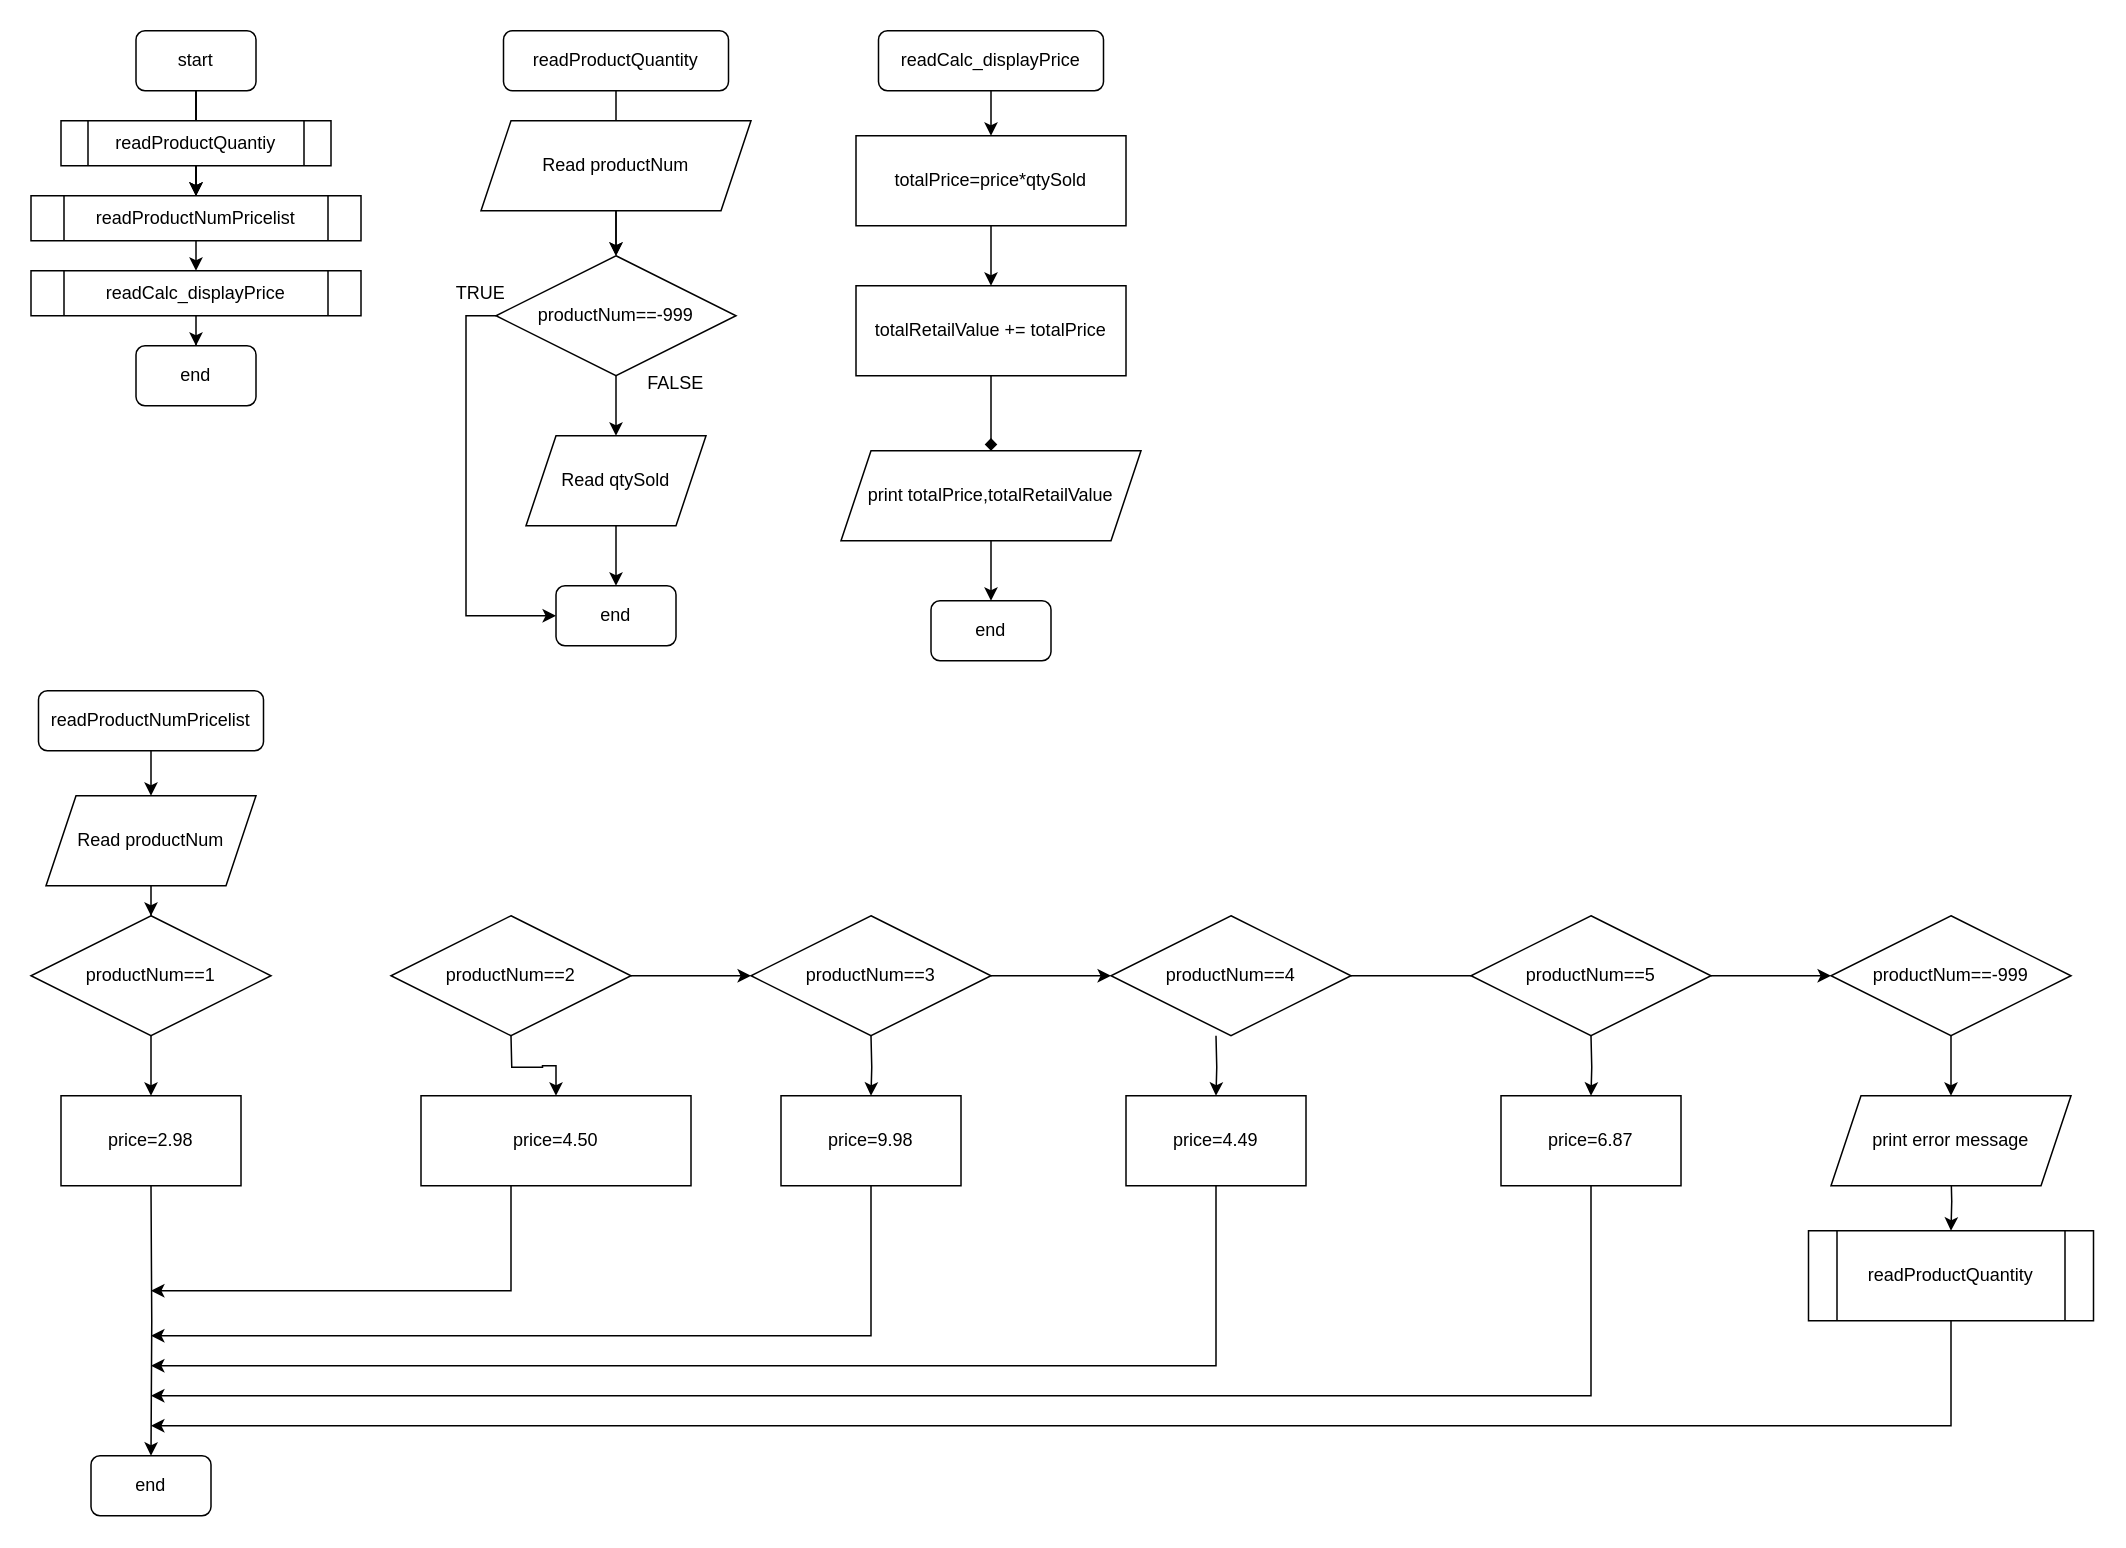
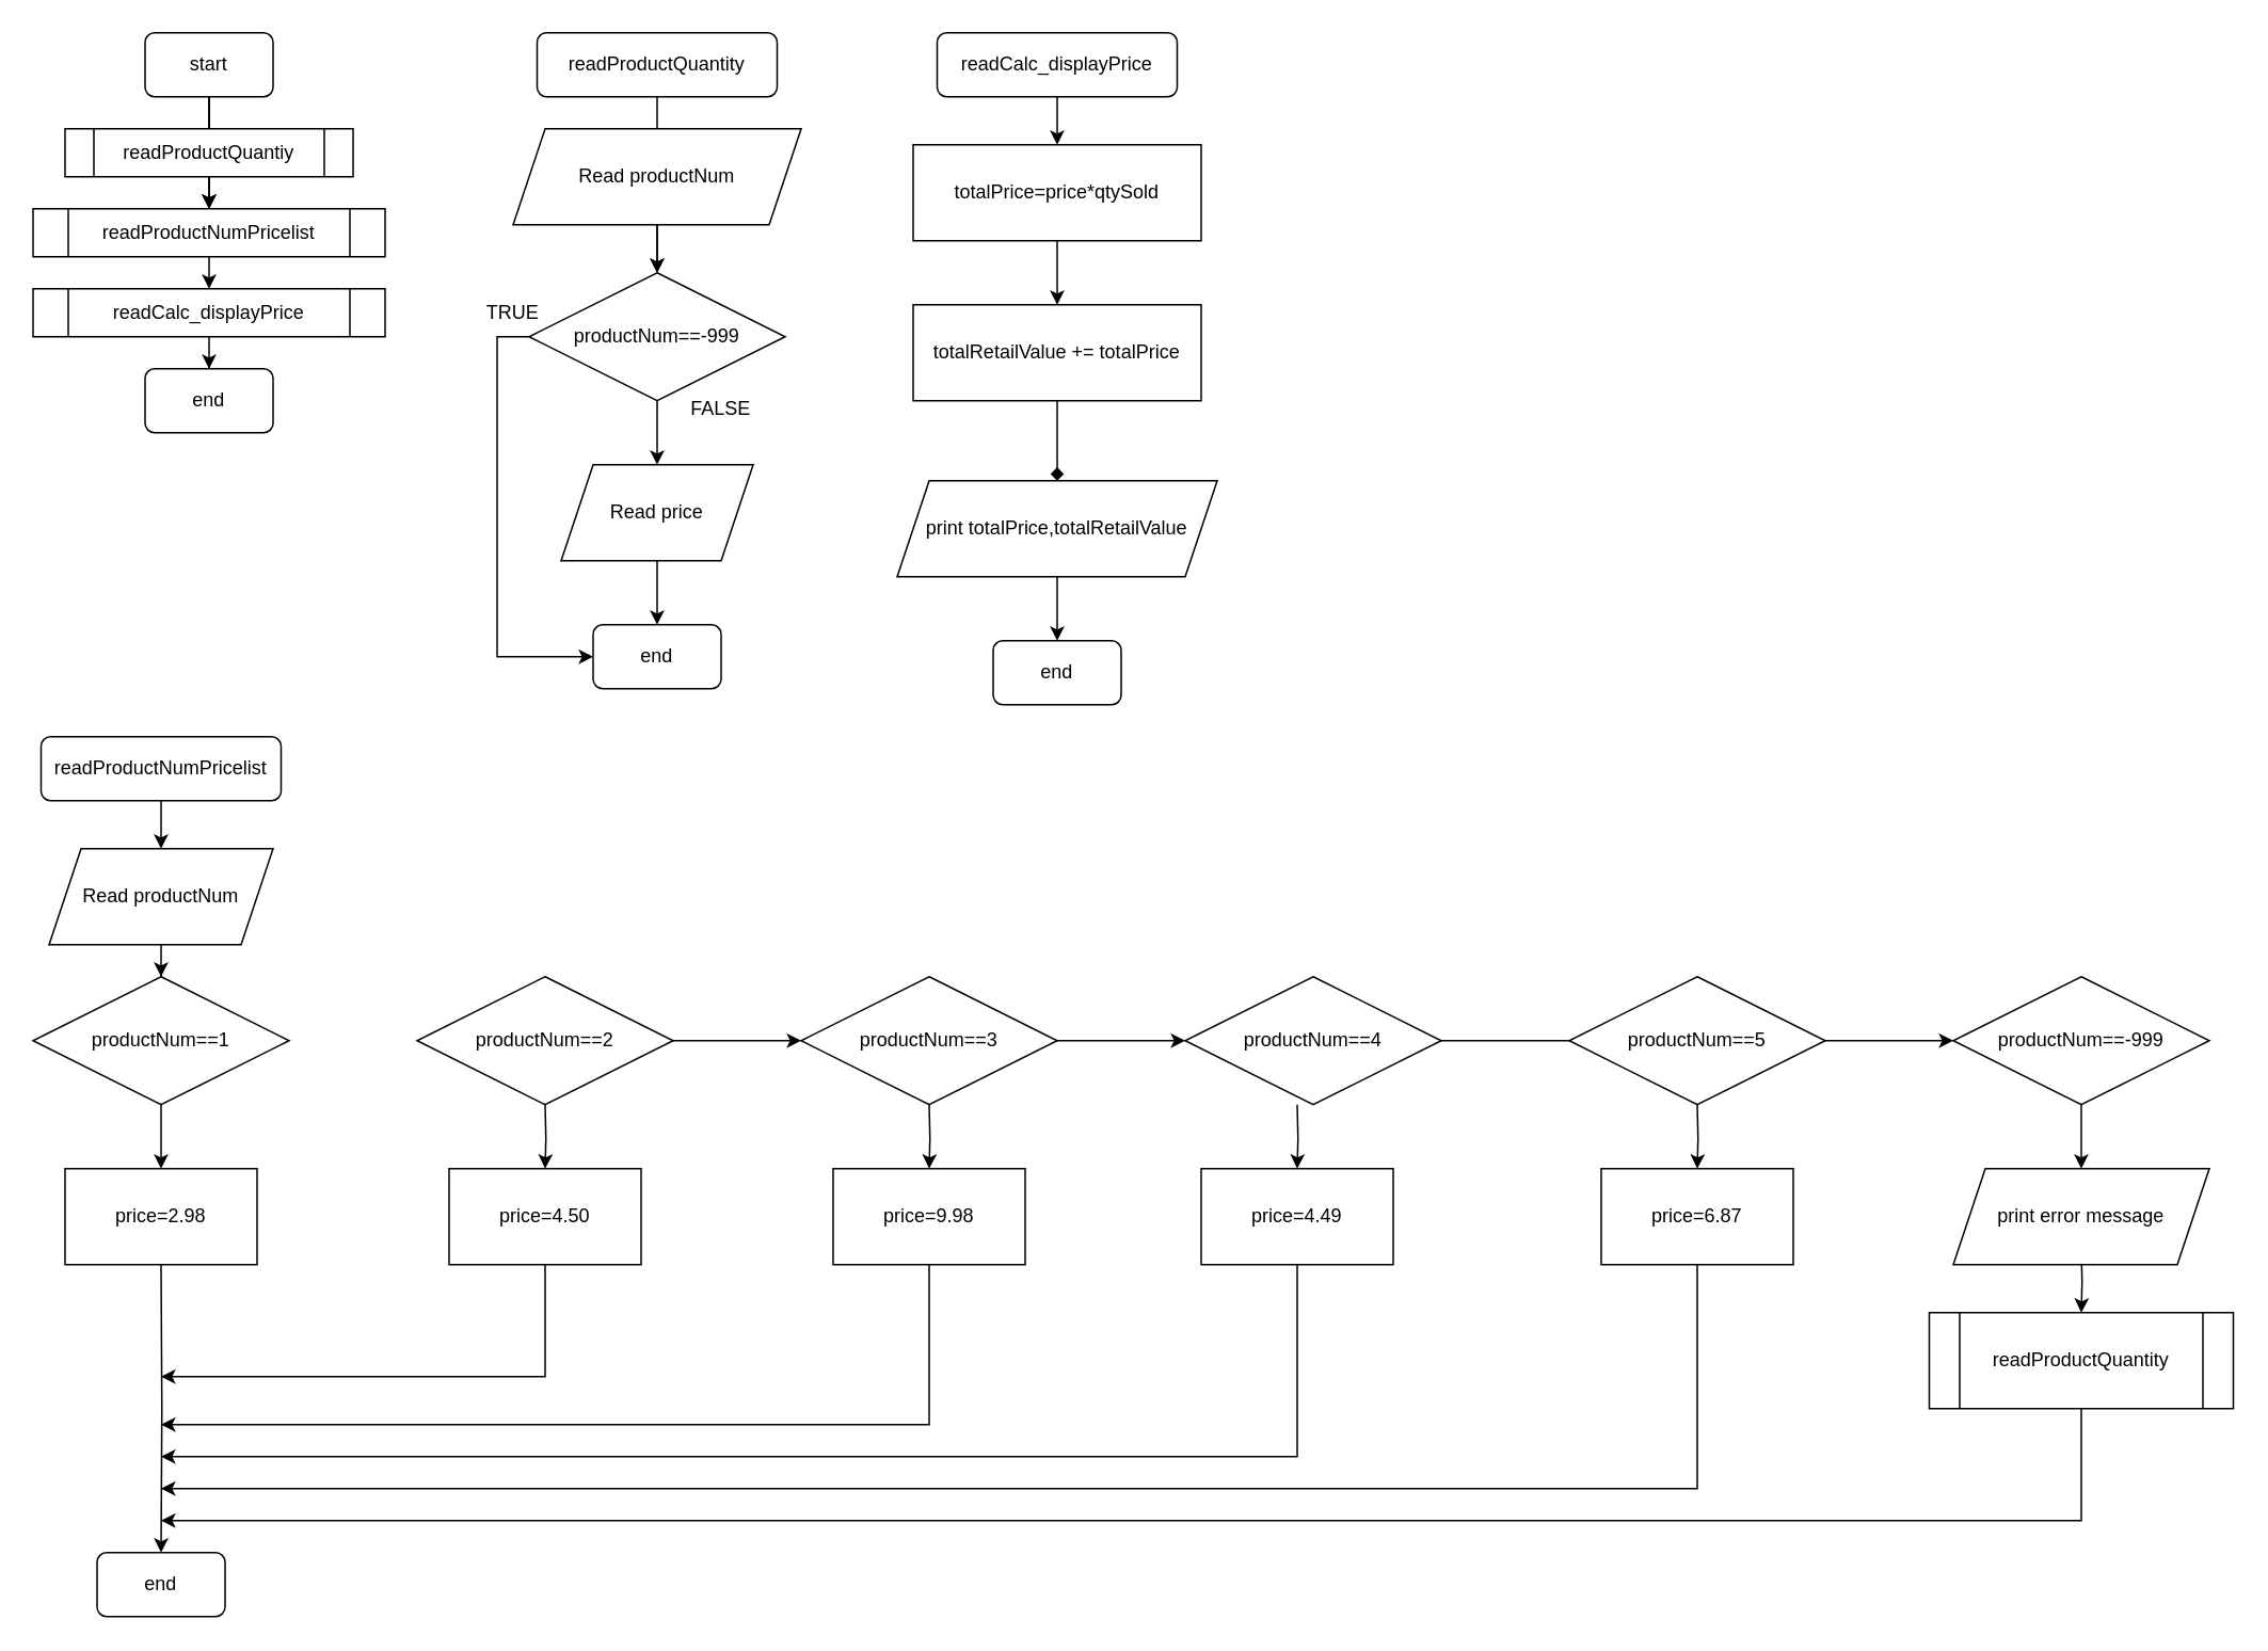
- <mxCell id="21" value="Read qtySold" style="shape=parallelogram;perimeter=parallelogramPerimeter;whiteSpace=wrap;html=1;fixedSize=1;" vertex="1" parent="1"><mxGeometry x="350" y="290" width="120" height="60" as="geometry" /></mxCell>
+ <mxCell id="21" value="Read price" style="shape=parallelogram;perimeter=parallelogramPerimeter;whiteSpace=wrap;html=1;fixedSize=1;" vertex="1" parent="1"><mxGeometry x="350" y="290" width="120" height="60" as="geometry" /></mxCell>
- <mxCell id="44" value="price=4.50" style="whiteSpace=wrap;html=1;" vertex="1" parent="1"><mxGeometry x="280" y="730" width="180" height="60" as="geometry" /></mxCell>
+ <mxCell id="44" value="price=4.50" style="whiteSpace=wrap;html=1;" vertex="1" parent="1"><mxGeometry x="280" y="730" width="120" height="60" as="geometry" /></mxCell>
